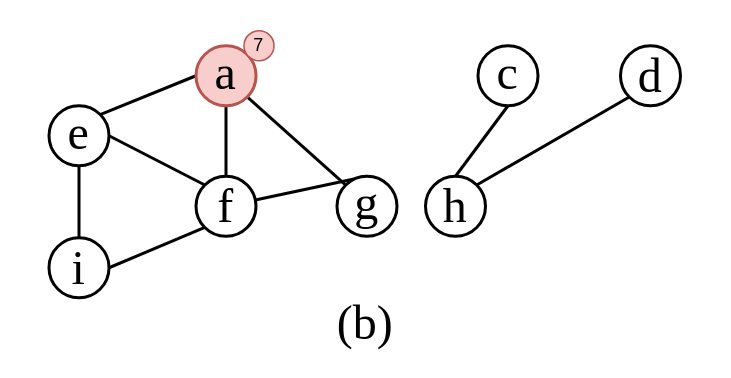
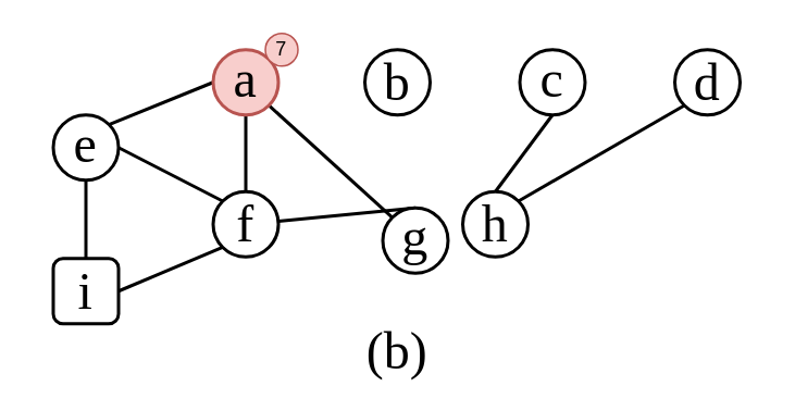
+ <mxCell id="3" value="b" style="ellipse;whiteSpace=wrap;html=1;aspect=fixed;strokeWidth=2;fontFamily=Times New Roman;fontSize=32;container=0;" parent="2" vertex="1"><mxGeometry x="203" y="10" width="40" height="40" as="geometry" /></mxCell>
- <mxCell id="12" value="g" style="ellipse;whiteSpace=wrap;html=1;aspect=fixed;strokeWidth=2;fontFamily=Times New Roman;fontSize=32;spacingTop=-5;container=0;" parent="2" vertex="1"><mxGeometry x="204" y="97" width="40" height="40" as="geometry" /></mxCell>
+ <mxCell id="12" value="g" style="ellipse;whiteSpace=wrap;html=1;aspect=fixed;strokeWidth=2;fontFamily=Times New Roman;fontSize=32;spacingTop=-5;container=0;" parent="2" vertex="1"><mxGeometry x="214" y="107" width="40" height="40" as="geometry" /></mxCell>
- <mxCell id="18" value="i" style="ellipse;whiteSpace=wrap;html=1;aspect=fixed;strokeWidth=2;fontFamily=Times New Roman;fontSize=32;container=0;" parent="2" vertex="1"><mxGeometry x="12" y="138" width="40" height="40" as="geometry" /></mxCell>
+ <mxCell id="18" value="i" style="whiteSpace=wrap;html=1;aspect=fixed;strokeWidth=2;fontFamily=Times New Roman;fontSize=32;container=0;rounded=1;" parent="2" vertex="1"><mxGeometry x="12" y="138" width="40" height="40" as="geometry" /></mxCell>
